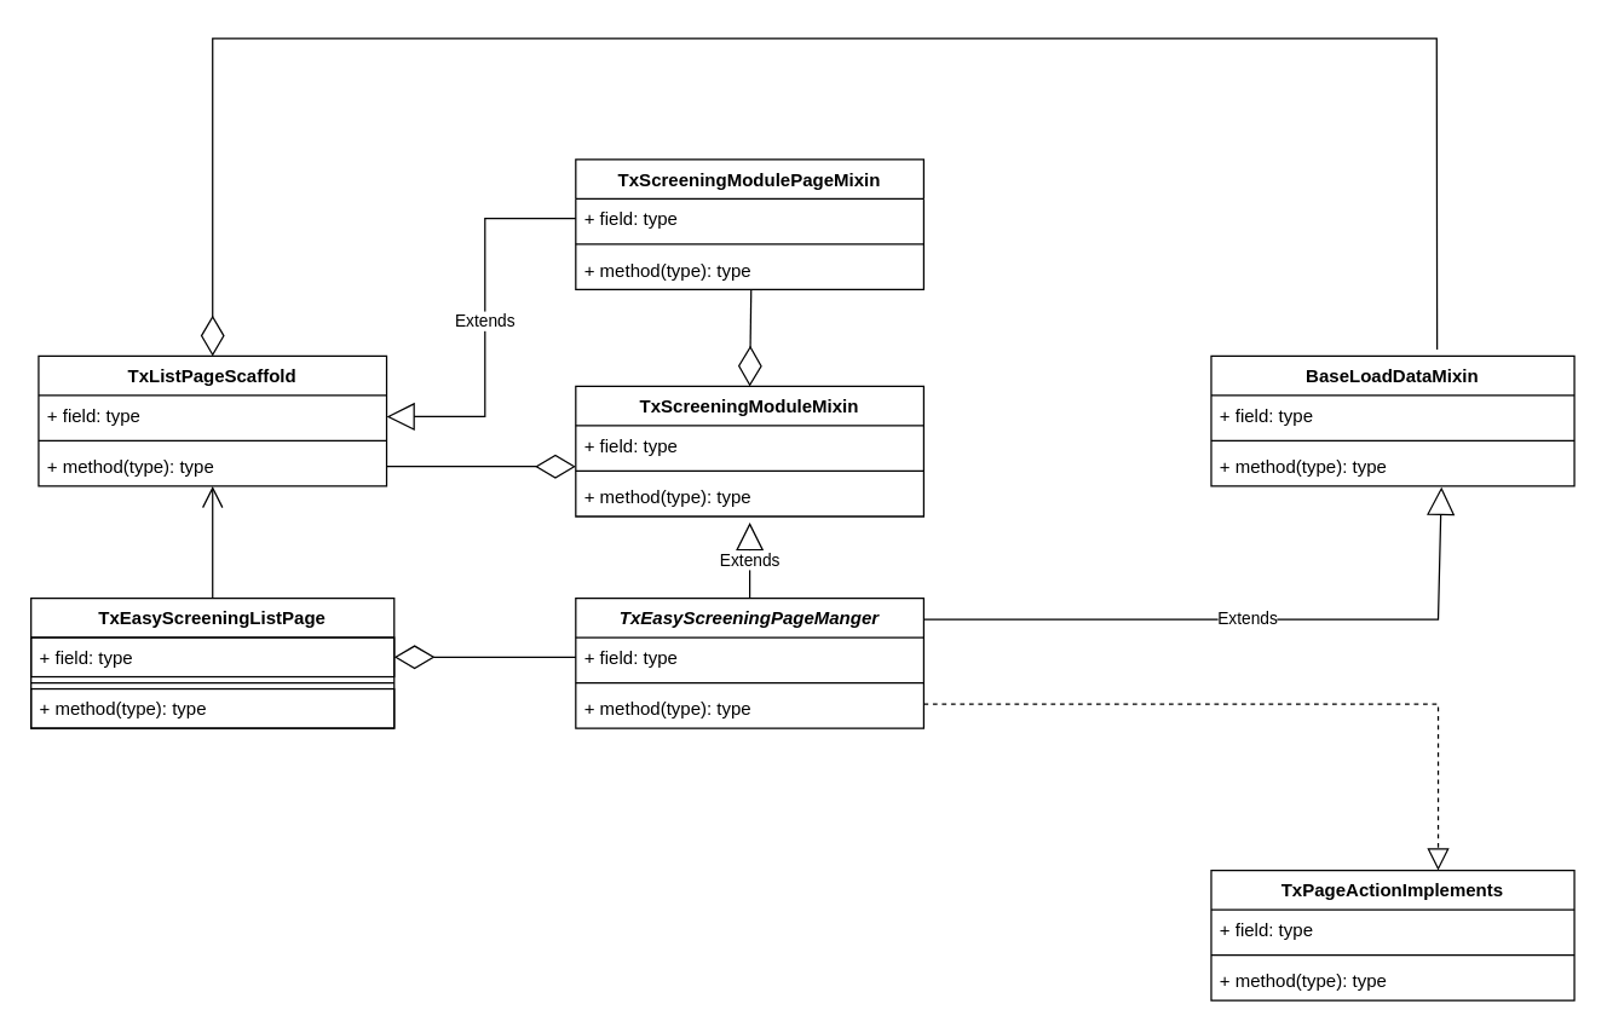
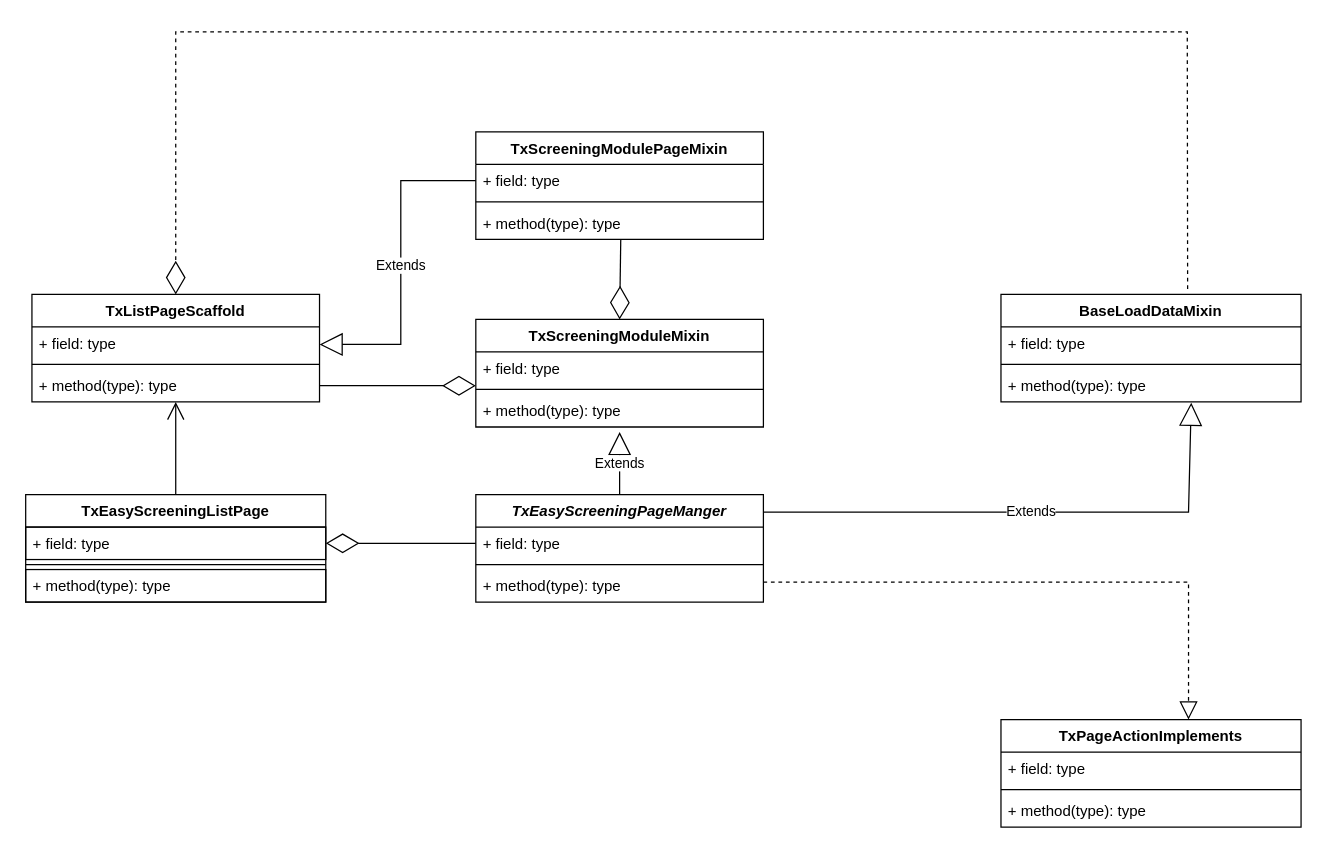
- <mxCell id="35" value="" style="endArrow=diamondThin;endFill=0;endSize=24;html=1;rounded=0;exitX=0.622;exitY=-0.051;exitDx=0;exitDy=0;exitPerimeter=0;entryX=0.5;entryY=0;entryDx=0;entryDy=0;" edge="1" parent="1" source="2" target="22"><mxGeometry width="160" relative="1" as="geometry"><mxPoint x="950" y="110" as="sourcePoint" /><mxPoint x="110" y="230" as="targetPoint" /><Array as="points"><mxPoint x="949" y="20" /><mxPoint x="140" y="20" /></Array></mxGeometry></mxCell>
+ <mxCell id="35" value="" style="endArrow=diamondThin;endFill=0;endSize=24;html=1;rounded=0;exitX=0.622;exitY=-0.051;exitDx=0;exitDy=0;exitPerimeter=0;entryX=0.5;entryY=0;entryDx=0;entryDy=0;dashed=1;" edge="1" parent="1" source="2" target="22"><mxGeometry width="160" relative="1" as="geometry"><mxPoint x="950" y="110" as="sourcePoint" /><mxPoint x="110" y="230" as="targetPoint" /><Array as="points"><mxPoint x="949" y="20" /><mxPoint x="140" y="20" /></Array></mxGeometry></mxCell>
